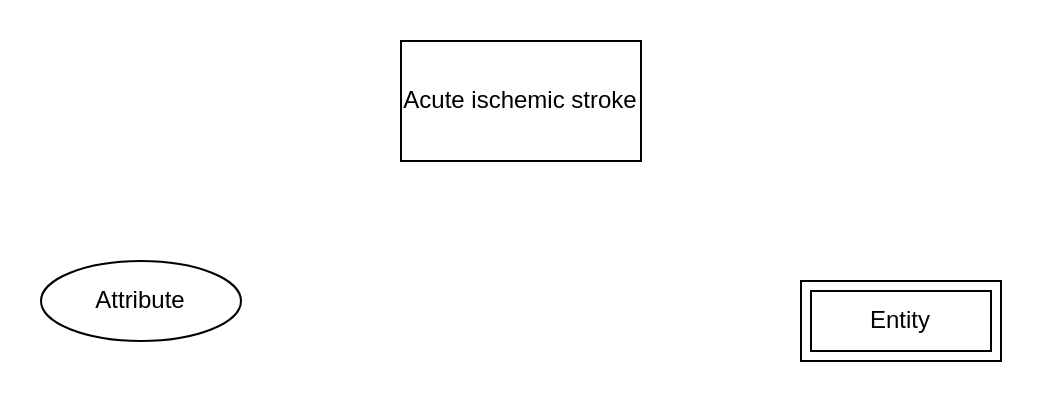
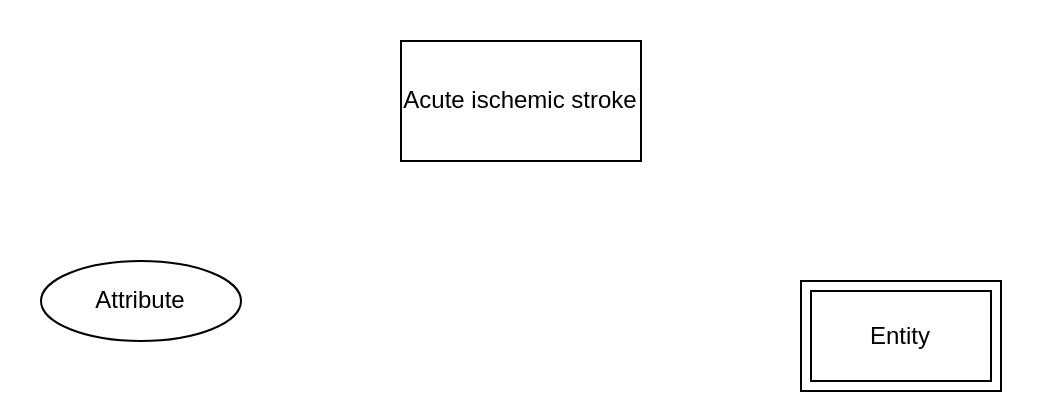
- <mxCell id="3" value="Entity" style="shape=ext;margin=3;double=1;whiteSpace=wrap;html=1;align=center;" vertex="1" parent="1"><mxGeometry x="400" y="140" width="100" height="40" as="geometry" /></mxCell>
+ <mxCell id="3" value="Entity" style="shape=ext;margin=3;double=1;whiteSpace=wrap;html=1;align=center;" vertex="1" parent="1"><mxGeometry x="400" y="140" width="100" height="55" as="geometry" /></mxCell>
